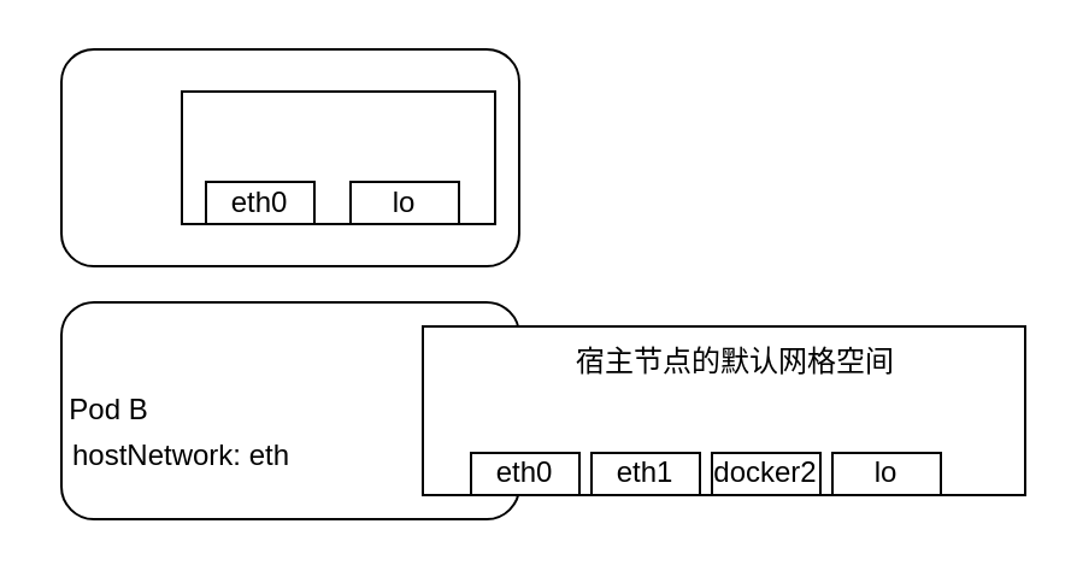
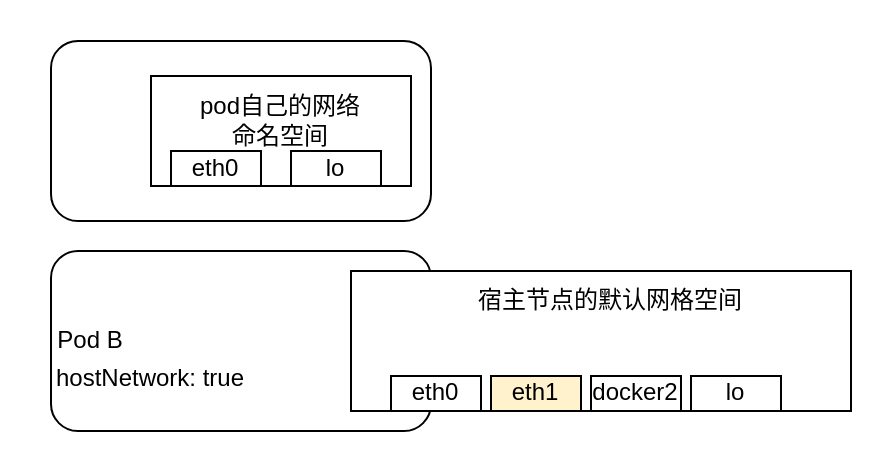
+ <mxCell id="6" value="pod自己的网络命名空间" style="text;html=1;strokeColor=none;fillColor=none;align=center;verticalAlign=middle;whiteSpace=wrap;rounded=0;" vertex="1" parent="1"><mxGeometry x="95" y="45" width="90" height="30" as="geometry" /></mxCell>
- <mxCell id="9" value="hostNetwork: eth" style="text;html=1;strokeColor=none;fillColor=none;align=center;verticalAlign=middle;whiteSpace=wrap;rounded=0;" vertex="1" parent="1"><mxGeometry x="20" y="175" width="110" height="27" as="geometry" /></mxCell>
+ <mxCell id="9" value="hostNetwork: true" style="text;html=1;strokeColor=none;fillColor=none;align=center;verticalAlign=middle;whiteSpace=wrap;rounded=0;" vertex="1" parent="1"><mxGeometry x="20" y="175" width="110" height="27" as="geometry" /></mxCell>
- <mxCell id="13" value="eth1" style="rounded=0;whiteSpace=wrap;html=1;" vertex="1" parent="1"><mxGeometry x="245" y="187.5" width="45" height="17.5" as="geometry" /></mxCell>
+ <mxCell id="13" value="eth1" style="rounded=0;whiteSpace=wrap;html=1;fillColor=#fff2cc;" vertex="1" parent="1"><mxGeometry x="245" y="187.5" width="45" height="17.5" as="geometry" /></mxCell>
